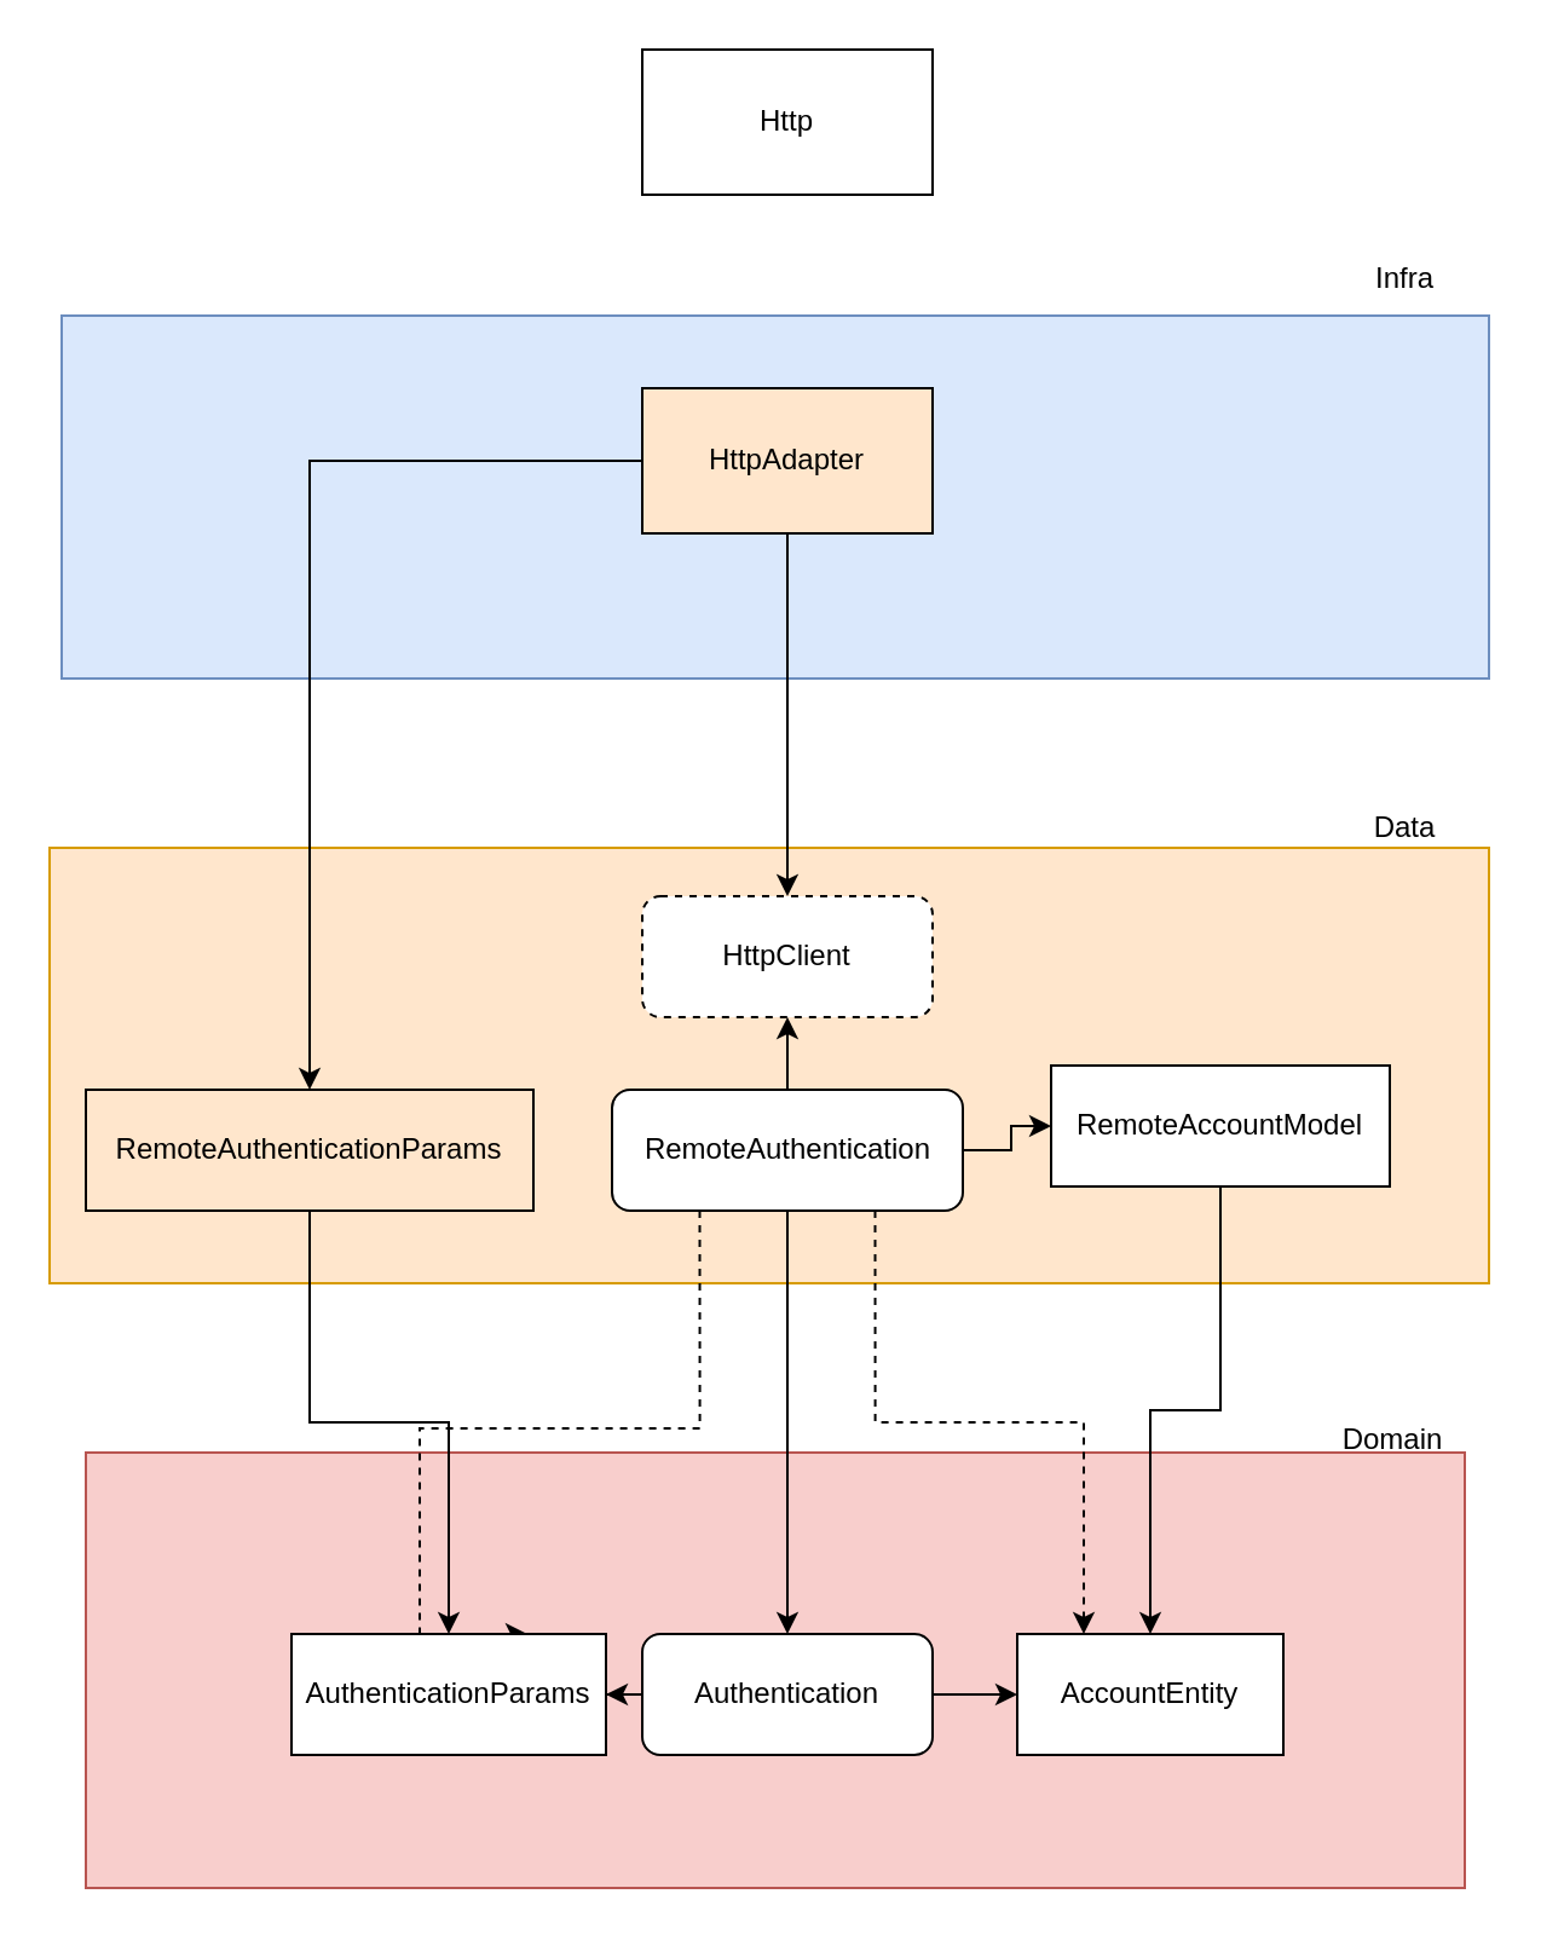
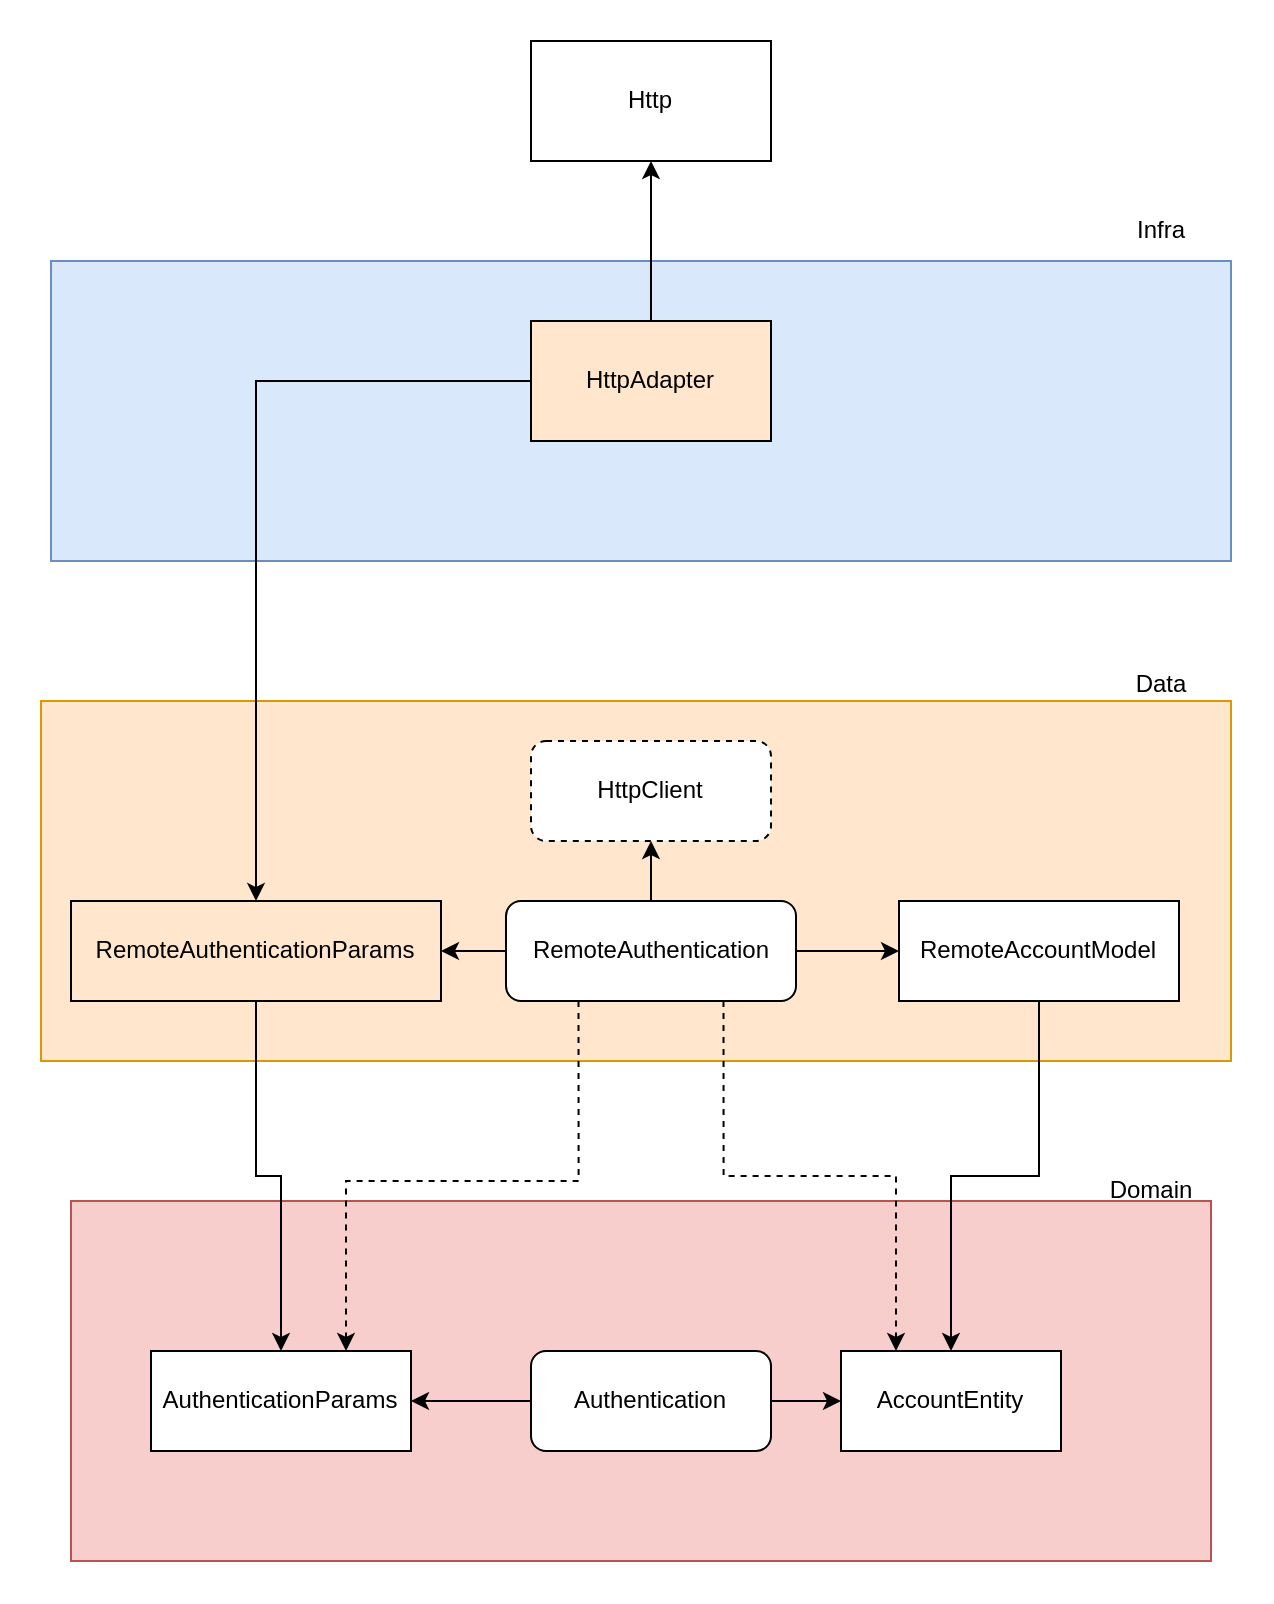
- <mxCell id="25" value="" style="edgeStyle=orthogonalEdgeStyle;rounded=0;orthogonalLoop=1;jettySize=auto;html=1;" edge="1" parent="1" source="26" target="16"><mxGeometry relative="1" as="geometry" /></mxCell>
+ <mxCell id="25" value="" style="edgeStyle=orthogonalEdgeStyle;rounded=0;orthogonalLoop=1;jettySize=auto;html=1;" edge="1" parent="1" source="26" target="27"><mxGeometry relative="1" as="geometry" /></mxCell>
- <mxCell id="19" value="RemoteAccountModel" style="rounded=0;whiteSpace=wrap;html=1;" vertex="1" parent="1"><mxGeometry x="434" y="440" width="140" height="50" as="geometry" /></mxCell>
+ <mxCell id="19" value="RemoteAccountModel" style="rounded=0;whiteSpace=wrap;html=1;" vertex="1" parent="1"><mxGeometry x="449" y="450" width="140" height="50" as="geometry" /></mxCell>
- <mxCell id="10" style="edgeStyle=orthogonalEdgeStyle;rounded=0;orthogonalLoop=1;jettySize=auto;html=1;" edge="1" parent="1" source="13" target="6"><mxGeometry relative="1" as="geometry" /></mxCell>
+ <mxCell id="10" style="edgeStyle=orthogonalEdgeStyle;rounded=0;orthogonalLoop=1;jettySize=auto;html=1;" edge="1" parent="1" source="13" target="21"><mxGeometry relative="1" as="geometry" /></mxCell>
- <mxCell id="17" value="AuthenticationParams" style="rounded=0;whiteSpace=wrap;html=1;" vertex="1" parent="1"><mxGeometry x="120" y="675" width="130" height="50" as="geometry" /></mxCell>
+ <mxCell id="17" value="AuthenticationParams" style="rounded=0;whiteSpace=wrap;html=1;" vertex="1" parent="1"><mxGeometry x="75" y="675" width="130" height="50" as="geometry" /></mxCell>
